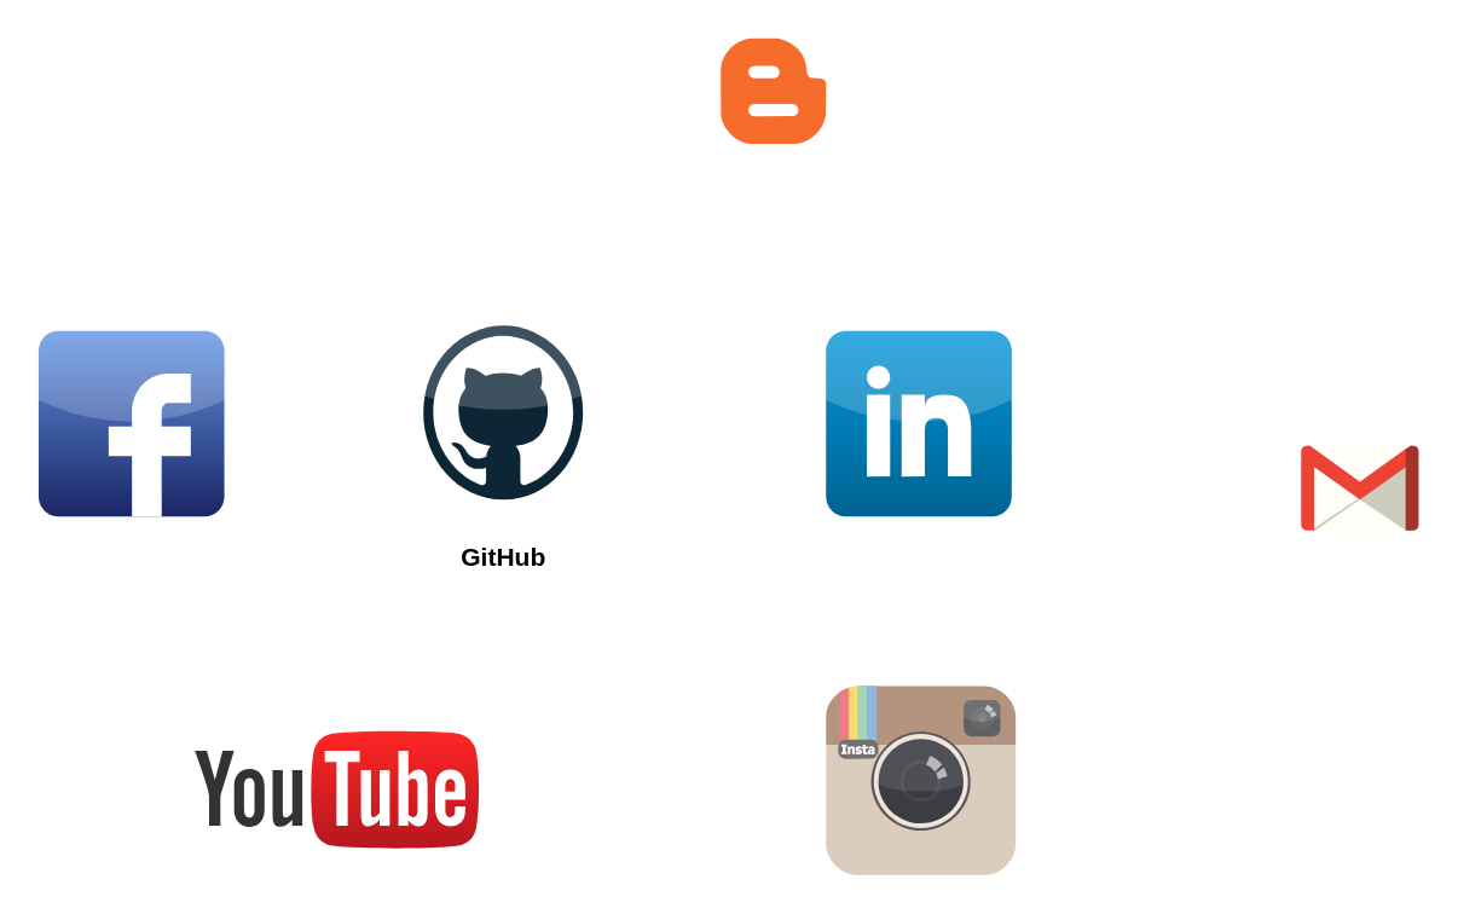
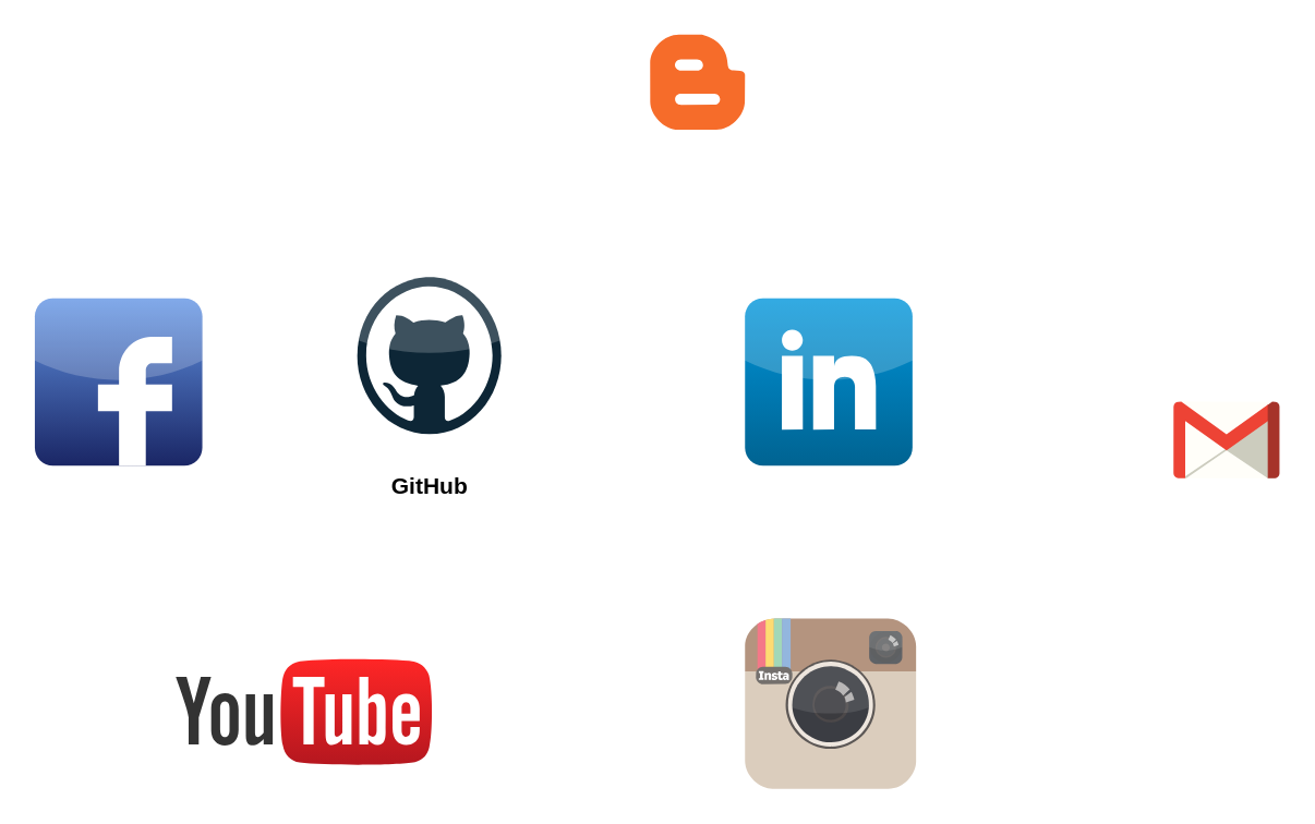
- <mxCell id="4" value="GitHub" style="dashed=0;outlineConnect=0;html=1;align=center;labelPosition=center;verticalLabelPosition=bottom;verticalAlign=top;shape=mxgraph.webicons.github;gradientColor=#DFDEDE;labelBackgroundColor=none;fontSize=14;strokeColor=#33001A;fillColor=none;resizeWidth=1;resizeHeight=1;fontStyle=1" parent="1" vertex="1"><mxGeometry x="217" y="162" width="120" height="130" as="geometry" /></mxCell>
+ <mxCell id="4" value="GitHub" style="dashed=0;outlineConnect=0;html=1;align=center;labelPosition=center;verticalLabelPosition=bottom;verticalAlign=top;shape=mxgraph.webicons.github;gradientColor=#DFDEDE;labelBackgroundColor=none;fontSize=14;strokeColor=#33001A;fillColor=none;resizeWidth=1;resizeHeight=1;fontStyle=1" parent="1" vertex="1"><mxGeometry x="202" y="152" width="120" height="130" as="geometry" /></mxCell>
